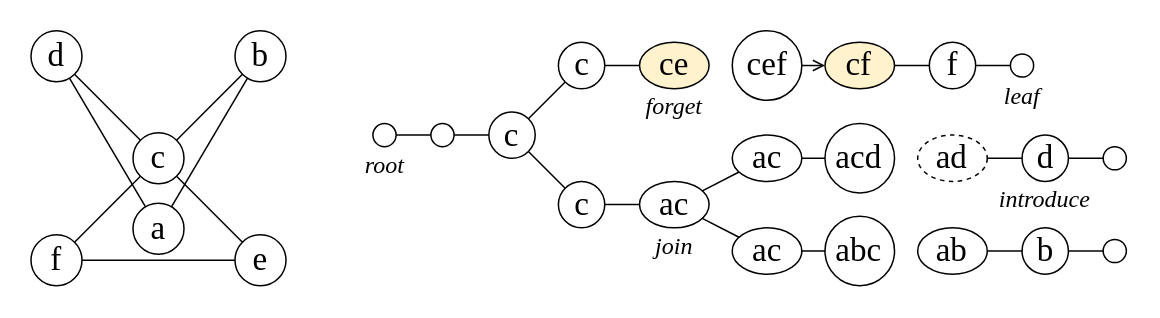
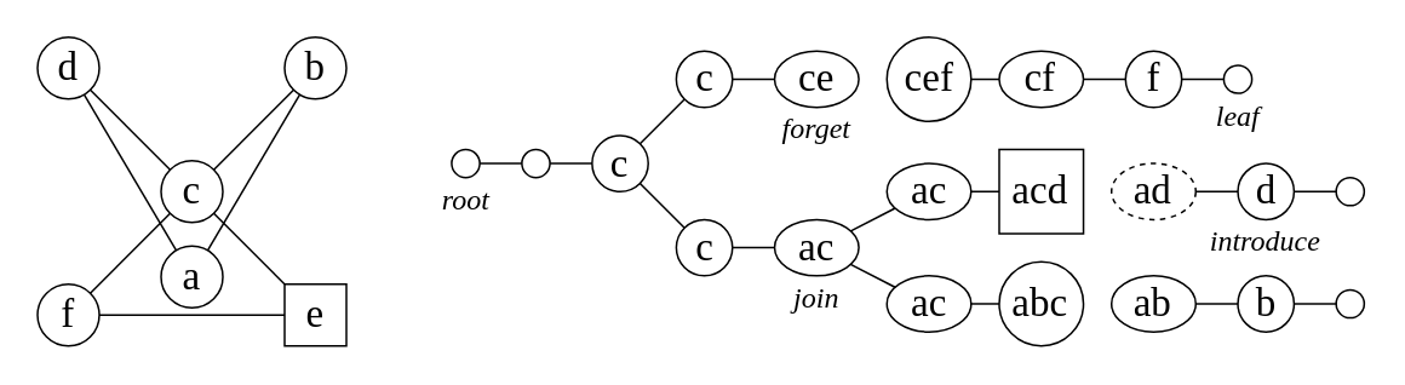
- <mxCell id="32" value="ce" style="ellipse;whiteSpace=wrap;html=1;rounded=0;fontSize=22;fontFamily=Verdana;fontStyle=0;fillColor=#fff2cc;" vertex="1" parent="17"><mxGeometry x="177.731" y="7.727" width="46.365" height="30.909" as="geometry" /></mxCell>
+ <mxCell id="32" value="ce" style="ellipse;whiteSpace=wrap;html=1;rounded=0;fontSize=22;fontFamily=Verdana;fontStyle=0" vertex="1" parent="17"><mxGeometry x="177.731" y="7.727" width="46.365" height="30.909" as="geometry" /></mxCell>
- <mxCell id="54" value="" style="endArrow=open;html=1;rounded=0;fontSize=22;fontFamily=Verdana;fontStyle=0;" edge="1" parent="17" source="31" target="30"><mxGeometry width="50" height="50" relative="1" as="geometry"><mxPoint x="208.641" y="-7.727" as="sourcePoint" /><mxPoint x="247.278" y="-46.364" as="targetPoint" /></mxGeometry></mxCell>
+ <mxCell id="54" value="" style="endArrow=none;html=1;rounded=0;fontSize=22;fontFamily=Verdana;fontStyle=0" edge="1" parent="17" source="31" target="30"><mxGeometry width="50" height="50" relative="1" as="geometry"><mxPoint x="208.641" y="-7.727" as="sourcePoint" /><mxPoint x="247.278" y="-46.364" as="targetPoint" /></mxGeometry></mxCell>
- <mxCell id="30" value="cf" style="ellipse;whiteSpace=wrap;html=1;rounded=0;fontSize=22;fontFamily=Verdana;fontStyle=0;fillColor=#fff2cc;" vertex="1" parent="17"><mxGeometry x="301.37" y="7.727" width="46.365" height="30.909" as="geometry" /></mxCell>
+ <mxCell id="30" value="cf" style="ellipse;whiteSpace=wrap;html=1;rounded=0;fontSize=22;fontFamily=Verdana;fontStyle=0" vertex="1" parent="17"><mxGeometry x="301.37" y="7.727" width="46.365" height="30.909" as="geometry" /></mxCell>
- <mxCell id="21" value="acd" style="ellipse;whiteSpace=wrap;html=1;rounded=0;fontSize=22;fontFamily=Verdana;fontStyle=0" vertex="1" parent="17"><mxGeometry x="301.37" y="61.818" width="46.365" height="46.364" as="geometry" /></mxCell>
+ <mxCell id="21" value="acd" style="whiteSpace=wrap;html=1;fontSize=22;fontFamily=Verdana;fontStyle=0;rounded=0;" vertex="1" parent="17"><mxGeometry x="301.37" y="61.818" width="46.365" height="46.364" as="geometry" /></mxCell>
- <mxCell id="9" value="e" style="ellipse;whiteSpace=wrap;html=1;fontFamily=Verdana;fontSize=22;fontStyle=0;rounded=0;" vertex="1" parent="3"><mxGeometry x="136.001" y="136.0" width="34.0" height="34.0" as="geometry" /></mxCell>
+ <mxCell id="9" value="e" style="whiteSpace=wrap;html=1;fontFamily=Verdana;fontSize=22;fontStyle=0;rounded=0;" vertex="1" parent="3"><mxGeometry x="136.001" y="136.0" width="34.0" height="34.0" as="geometry" /></mxCell>
